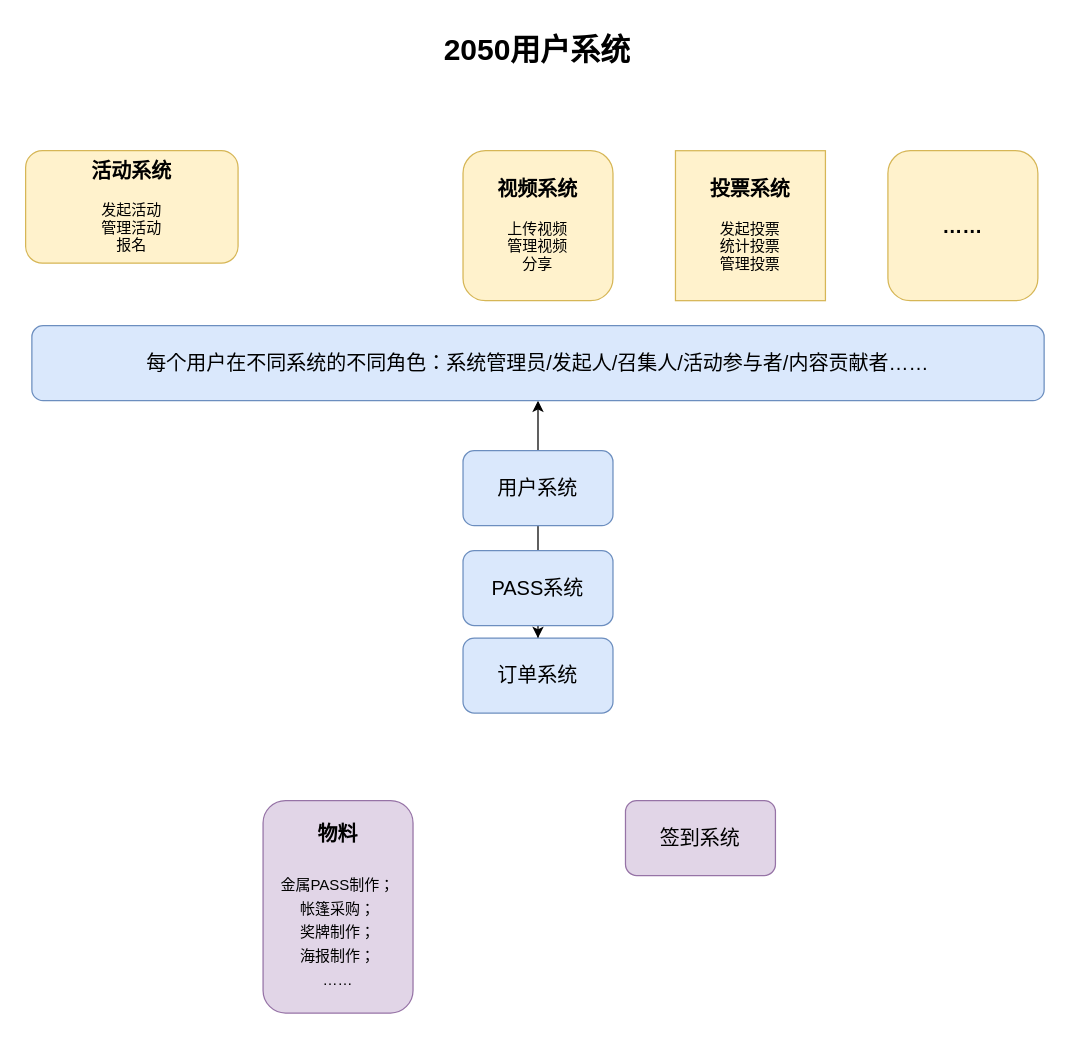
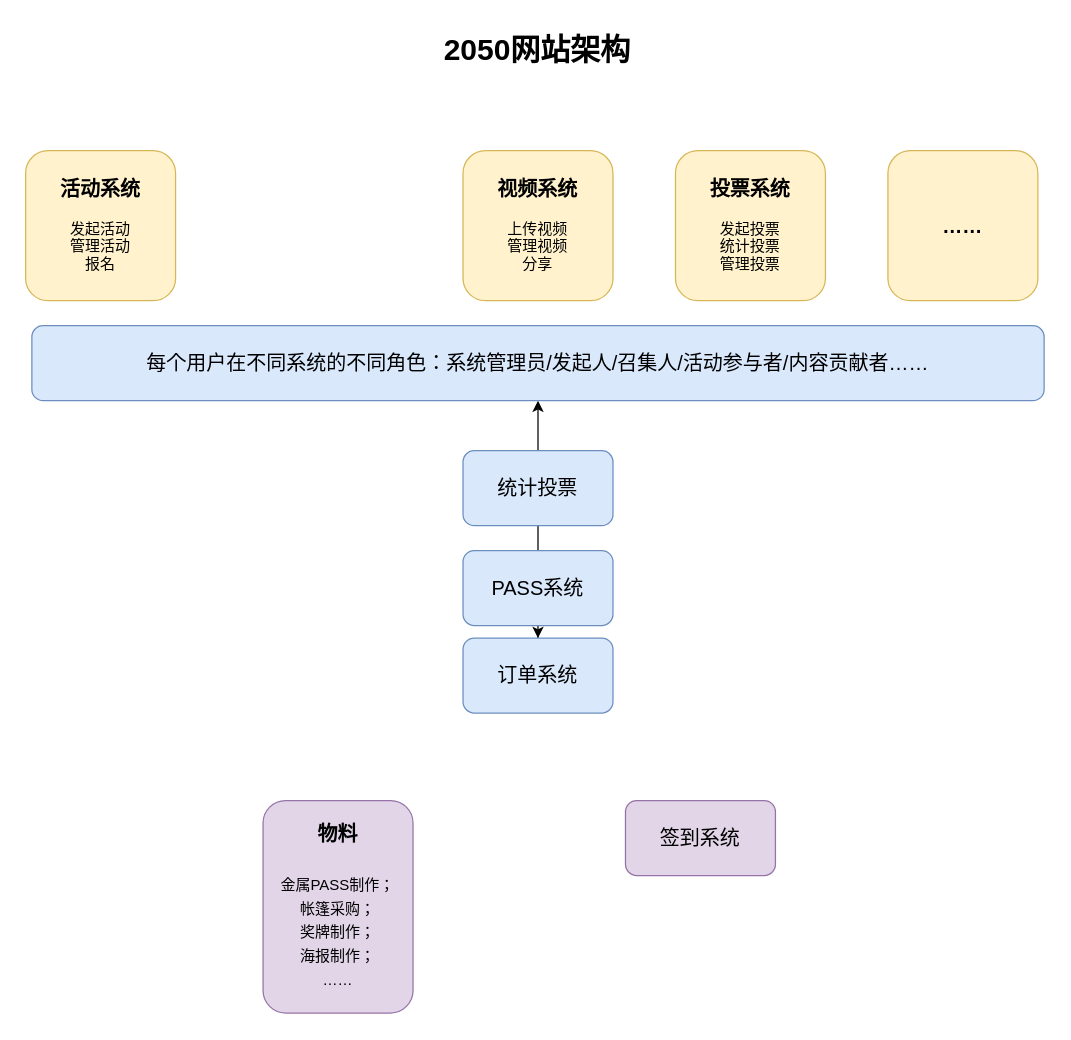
- <mxCell id="2" value="&lt;h1&gt;2050用户系统&lt;/h1&gt;" style="text;html=1;strokeColor=none;fillColor=none;spacing=5;spacingTop=-20;whiteSpace=wrap;overflow=hidden;rounded=0;" vertex="1" parent="1"><mxGeometry x="350" y="20" width="190" height="50" as="geometry" /></mxCell>
+ <mxCell id="2" value="&lt;h1&gt;2050网站架构&lt;/h1&gt;" style="text;html=1;strokeColor=none;fillColor=none;spacing=5;spacingTop=-20;whiteSpace=wrap;overflow=hidden;rounded=0;" vertex="1" parent="1"><mxGeometry x="350" y="20" width="190" height="50" as="geometry" /></mxCell>
- <mxCell id="3" value="&lt;font style=&quot;font-size: 16px&quot;&gt;&lt;b&gt;活动系统&lt;/b&gt;&lt;/font&gt;&lt;br&gt;&lt;br&gt;发起活动&lt;br&gt;管理活动&lt;br&gt;报名" style="rounded=1;whiteSpace=wrap;html=1;fillColor=#fff2cc;strokeColor=#d6b656;" vertex="1" parent="1"><mxGeometry x="20" y="120" width="170" height="90" as="geometry" /></mxCell>
+ <mxCell id="3" value="&lt;font style=&quot;font-size: 16px&quot;&gt;&lt;b&gt;活动系统&lt;/b&gt;&lt;/font&gt;&lt;br&gt;&lt;br&gt;发起活动&lt;br&gt;管理活动&lt;br&gt;报名" style="rounded=1;whiteSpace=wrap;html=1;fillColor=#fff2cc;strokeColor=#d6b656;" vertex="1" parent="1"><mxGeometry x="20" y="120" width="120" height="120" as="geometry" /></mxCell>
- <mxCell id="5" value="&lt;font style=&quot;font-size: 16px&quot;&gt;&lt;b&gt;投票系统&lt;/b&gt;&lt;/font&gt;&lt;br&gt;&lt;br&gt;发起投票&lt;br&gt;统计投票&lt;br&gt;管理投票" style="whiteSpace=wrap;html=1;fillColor=#fff2cc;strokeColor=#d6b656;rounded=0;" vertex="1" parent="1"><mxGeometry x="540" y="120" width="120" height="120" as="geometry" /></mxCell>
+ <mxCell id="5" value="&lt;font style=&quot;font-size: 16px&quot;&gt;&lt;b&gt;投票系统&lt;/b&gt;&lt;/font&gt;&lt;br&gt;&lt;br&gt;发起投票&lt;br&gt;统计投票&lt;br&gt;管理投票" style="rounded=1;whiteSpace=wrap;html=1;fillColor=#fff2cc;strokeColor=#d6b656;" vertex="1" parent="1"><mxGeometry x="540" y="120" width="120" height="120" as="geometry" /></mxCell>
- <mxCell id="9" value="用户系统" style="rounded=1;whiteSpace=wrap;html=1;fontSize=16;fillColor=#dae8fc;strokeColor=#6c8ebf;" vertex="1" parent="1"><mxGeometry x="370" y="360" width="120" height="60" as="geometry" /></mxCell>
+ <mxCell id="9" value="统计投票" style="rounded=1;whiteSpace=wrap;html=1;fontSize=16;fillColor=#dae8fc;strokeColor=#6c8ebf;" vertex="1" parent="1"><mxGeometry x="370" y="360" width="120" height="60" as="geometry" /></mxCell>
